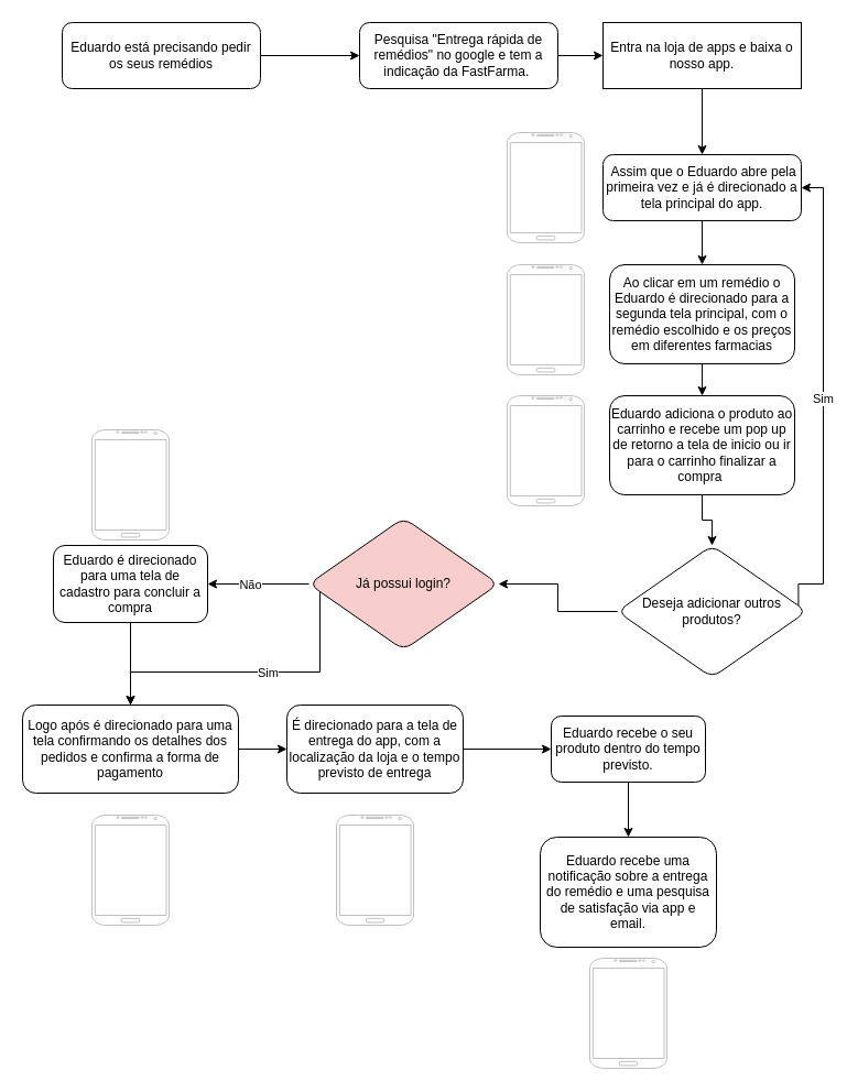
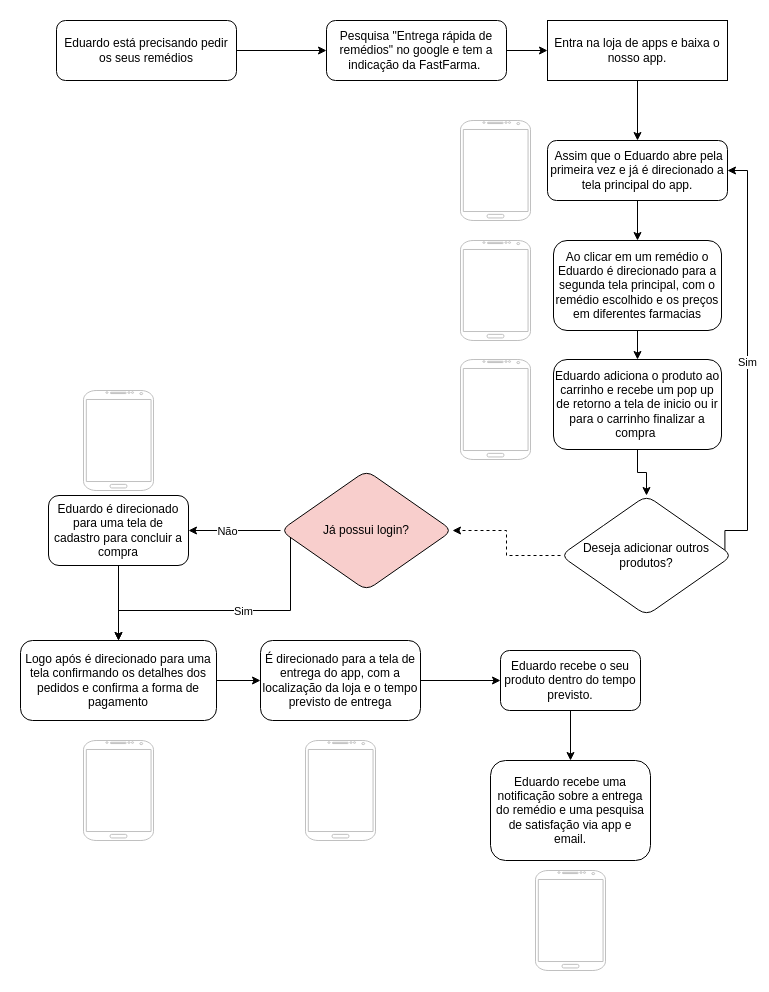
- <mxCell id="17" value="" style="edgeStyle=orthogonalEdgeStyle;rounded=0;orthogonalLoop=1;jettySize=auto;html=1;" edge="1" parent="1" source="18" target="28"><mxGeometry relative="1" as="geometry" /></mxCell>
+ <mxCell id="17" value="" style="edgeStyle=orthogonalEdgeStyle;rounded=0;orthogonalLoop=1;jettySize=auto;html=1;dashed=1;" edge="1" parent="1" source="18" target="28"><mxGeometry relative="1" as="geometry" /></mxCell>
